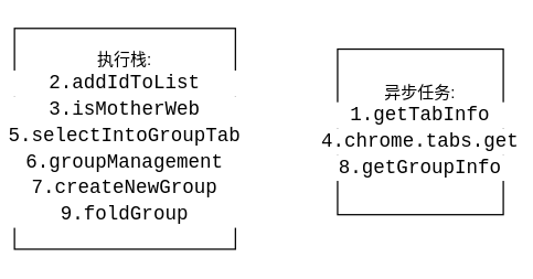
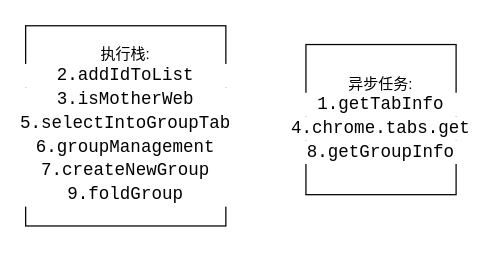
- <mxCell id="2" value="执行栈:&lt;br&gt;&lt;div style=&quot;background-color: rgb(255 , 255 , 255) ; font-family: &amp;#34;d2coding&amp;#34; , &amp;#34;consolas&amp;#34; , &amp;#34;courier new&amp;#34; , monospace , &amp;#34;consolas&amp;#34; , &amp;#34;courier new&amp;#34; , monospace ; font-size: 14px ; line-height: 19px&quot;&gt;2.addIdToList&lt;/div&gt;&lt;div style=&quot;background-color: rgb(255 , 255 , 255) ; font-family: &amp;#34;d2coding&amp;#34; , &amp;#34;consolas&amp;#34; , &amp;#34;courier new&amp;#34; , monospace , &amp;#34;consolas&amp;#34; , &amp;#34;courier new&amp;#34; , monospace ; font-size: 14px ; line-height: 19px&quot;&gt;&lt;div style=&quot;line-height: 19px&quot;&gt;3.isMotherWeb&lt;/div&gt;&lt;div style=&quot;line-height: 19px&quot;&gt;&lt;div style=&quot;font-family: &amp;#34;d2coding&amp;#34; , &amp;#34;consolas&amp;#34; , &amp;#34;courier new&amp;#34; , monospace , &amp;#34;consolas&amp;#34; , &amp;#34;courier new&amp;#34; , monospace ; line-height: 19px&quot;&gt;5.selectIntoGroupTab&lt;/div&gt;&lt;div style=&quot;font-family: &amp;#34;d2coding&amp;#34; , &amp;#34;consolas&amp;#34; , &amp;#34;courier new&amp;#34; , monospace , &amp;#34;consolas&amp;#34; , &amp;#34;courier new&amp;#34; , monospace ; line-height: 19px&quot;&gt;&lt;div style=&quot;font-family: &amp;#34;d2coding&amp;#34; , &amp;#34;consolas&amp;#34; , &amp;#34;courier new&amp;#34; , monospace , &amp;#34;consolas&amp;#34; , &amp;#34;courier new&amp;#34; , monospace ; line-height: 19px&quot;&gt;6.groupManagement&lt;/div&gt;&lt;div style=&quot;font-family: &amp;#34;d2coding&amp;#34; , &amp;#34;consolas&amp;#34; , &amp;#34;courier new&amp;#34; , monospace , &amp;#34;consolas&amp;#34; , &amp;#34;courier new&amp;#34; , monospace ; line-height: 19px&quot;&gt;&lt;div style=&quot;line-height: 19px&quot;&gt;7.createNewGroup&lt;/div&gt;&lt;div style=&quot;line-height: 19px&quot;&gt;&lt;div style=&quot;line-height: 19px&quot;&gt;9.foldGroup&lt;/div&gt;&lt;/div&gt;&lt;/div&gt;&lt;/div&gt;&lt;/div&gt;&lt;/div&gt;" style="whiteSpace=wrap;html=1;aspect=fixed;" parent="1" vertex="1"><mxGeometry x="10" y="20" width="160" height="160" as="geometry" /></mxCell>
+ <mxCell id="2" value="执行栈:&lt;br&gt;&lt;div style=&quot;background-color: rgb(255 , 255 , 255) ; font-family: &amp;#34;d2coding&amp;#34; , &amp;#34;consolas&amp;#34; , &amp;#34;courier new&amp;#34; , monospace , &amp;#34;consolas&amp;#34; , &amp;#34;courier new&amp;#34; , monospace ; font-size: 14px ; line-height: 19px&quot;&gt;2.addIdToList&lt;/div&gt;&lt;div style=&quot;background-color: rgb(255 , 255 , 255) ; font-family: &amp;#34;d2coding&amp;#34; , &amp;#34;consolas&amp;#34; , &amp;#34;courier new&amp;#34; , monospace , &amp;#34;consolas&amp;#34; , &amp;#34;courier new&amp;#34; , monospace ; font-size: 14px ; line-height: 19px&quot;&gt;&lt;div style=&quot;line-height: 19px&quot;&gt;3.isMotherWeb&lt;/div&gt;&lt;div style=&quot;line-height: 19px&quot;&gt;&lt;div style=&quot;font-family: &amp;#34;d2coding&amp;#34; , &amp;#34;consolas&amp;#34; , &amp;#34;courier new&amp;#34; , monospace , &amp;#34;consolas&amp;#34; , &amp;#34;courier new&amp;#34; , monospace ; line-height: 19px&quot;&gt;5.selectIntoGroupTab&lt;/div&gt;&lt;div style=&quot;font-family: &amp;#34;d2coding&amp;#34; , &amp;#34;consolas&amp;#34; , &amp;#34;courier new&amp;#34; , monospace , &amp;#34;consolas&amp;#34; , &amp;#34;courier new&amp;#34; , monospace ; line-height: 19px&quot;&gt;&lt;div style=&quot;font-family: &amp;#34;d2coding&amp;#34; , &amp;#34;consolas&amp;#34; , &amp;#34;courier new&amp;#34; , monospace , &amp;#34;consolas&amp;#34; , &amp;#34;courier new&amp;#34; , monospace ; line-height: 19px&quot;&gt;6.groupManagement&lt;/div&gt;&lt;div style=&quot;font-family: &amp;#34;d2coding&amp;#34; , &amp;#34;consolas&amp;#34; , &amp;#34;courier new&amp;#34; , monospace , &amp;#34;consolas&amp;#34; , &amp;#34;courier new&amp;#34; , monospace ; line-height: 19px&quot;&gt;&lt;div style=&quot;line-height: 19px&quot;&gt;7.createNewGroup&lt;/div&gt;&lt;div style=&quot;line-height: 19px&quot;&gt;&lt;div style=&quot;line-height: 19px&quot;&gt;9.foldGroup&lt;/div&gt;&lt;/div&gt;&lt;/div&gt;&lt;/div&gt;&lt;/div&gt;&lt;/div&gt;" style="whiteSpace=wrap;html=1;aspect=fixed;" parent="1" vertex="1"><mxGeometry x="20" y="20" width="160" height="160" as="geometry" /></mxCell>
